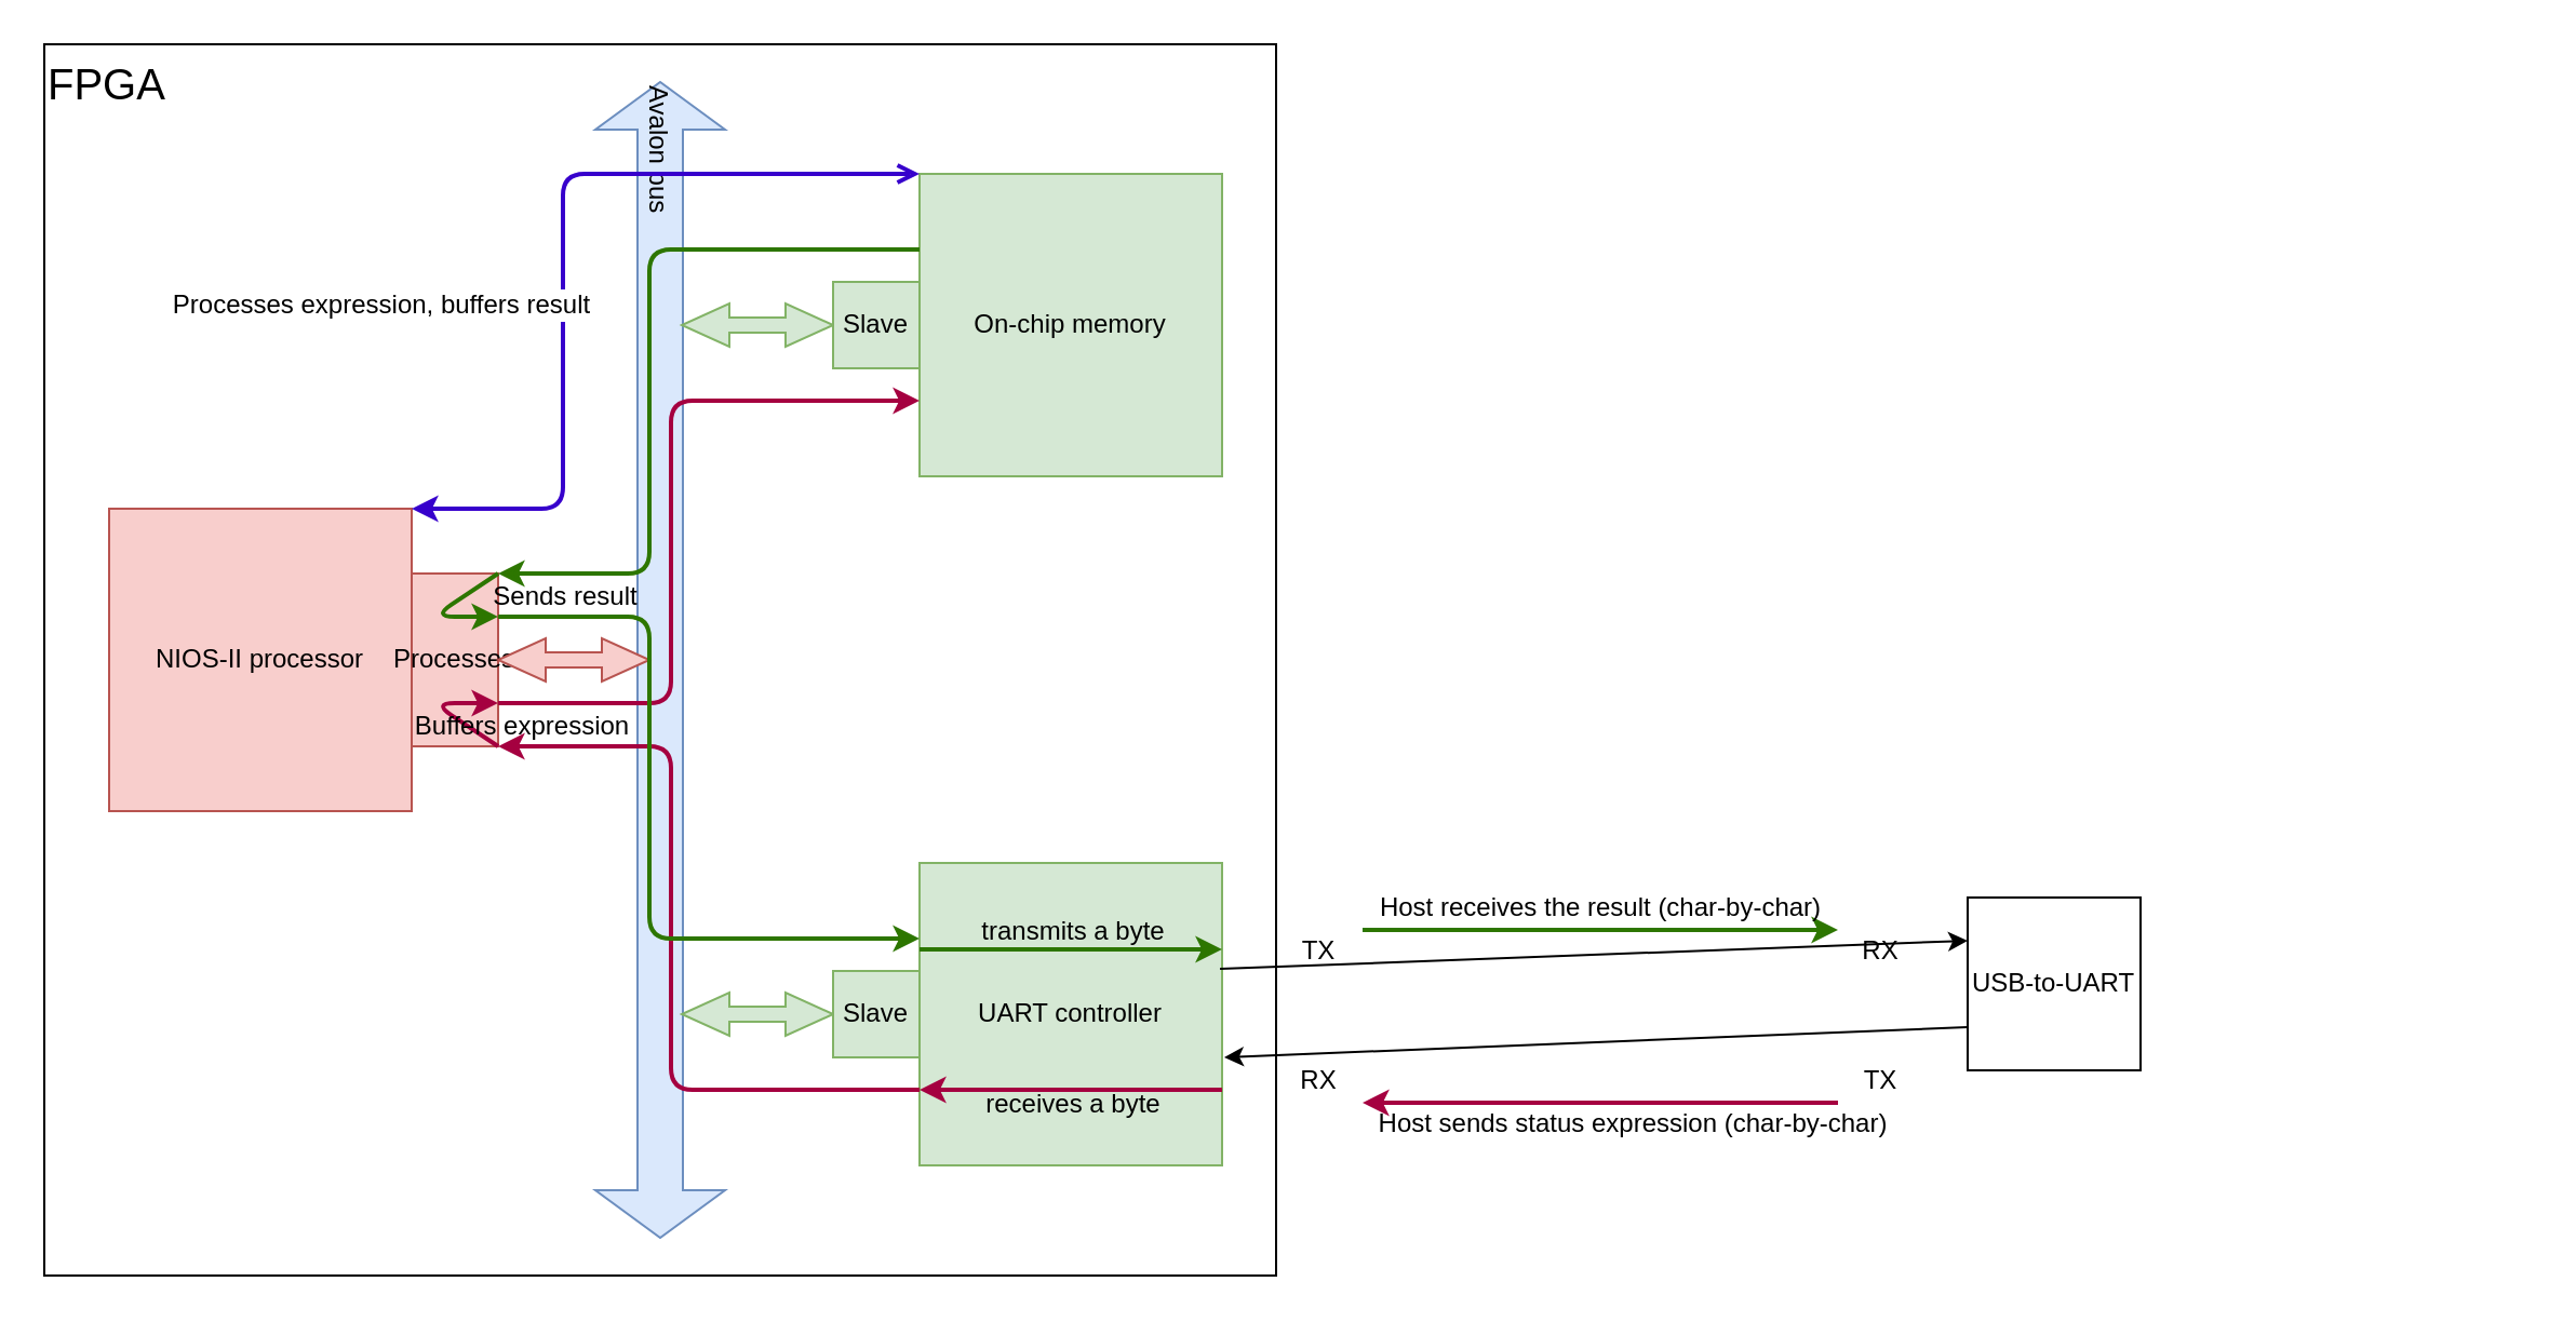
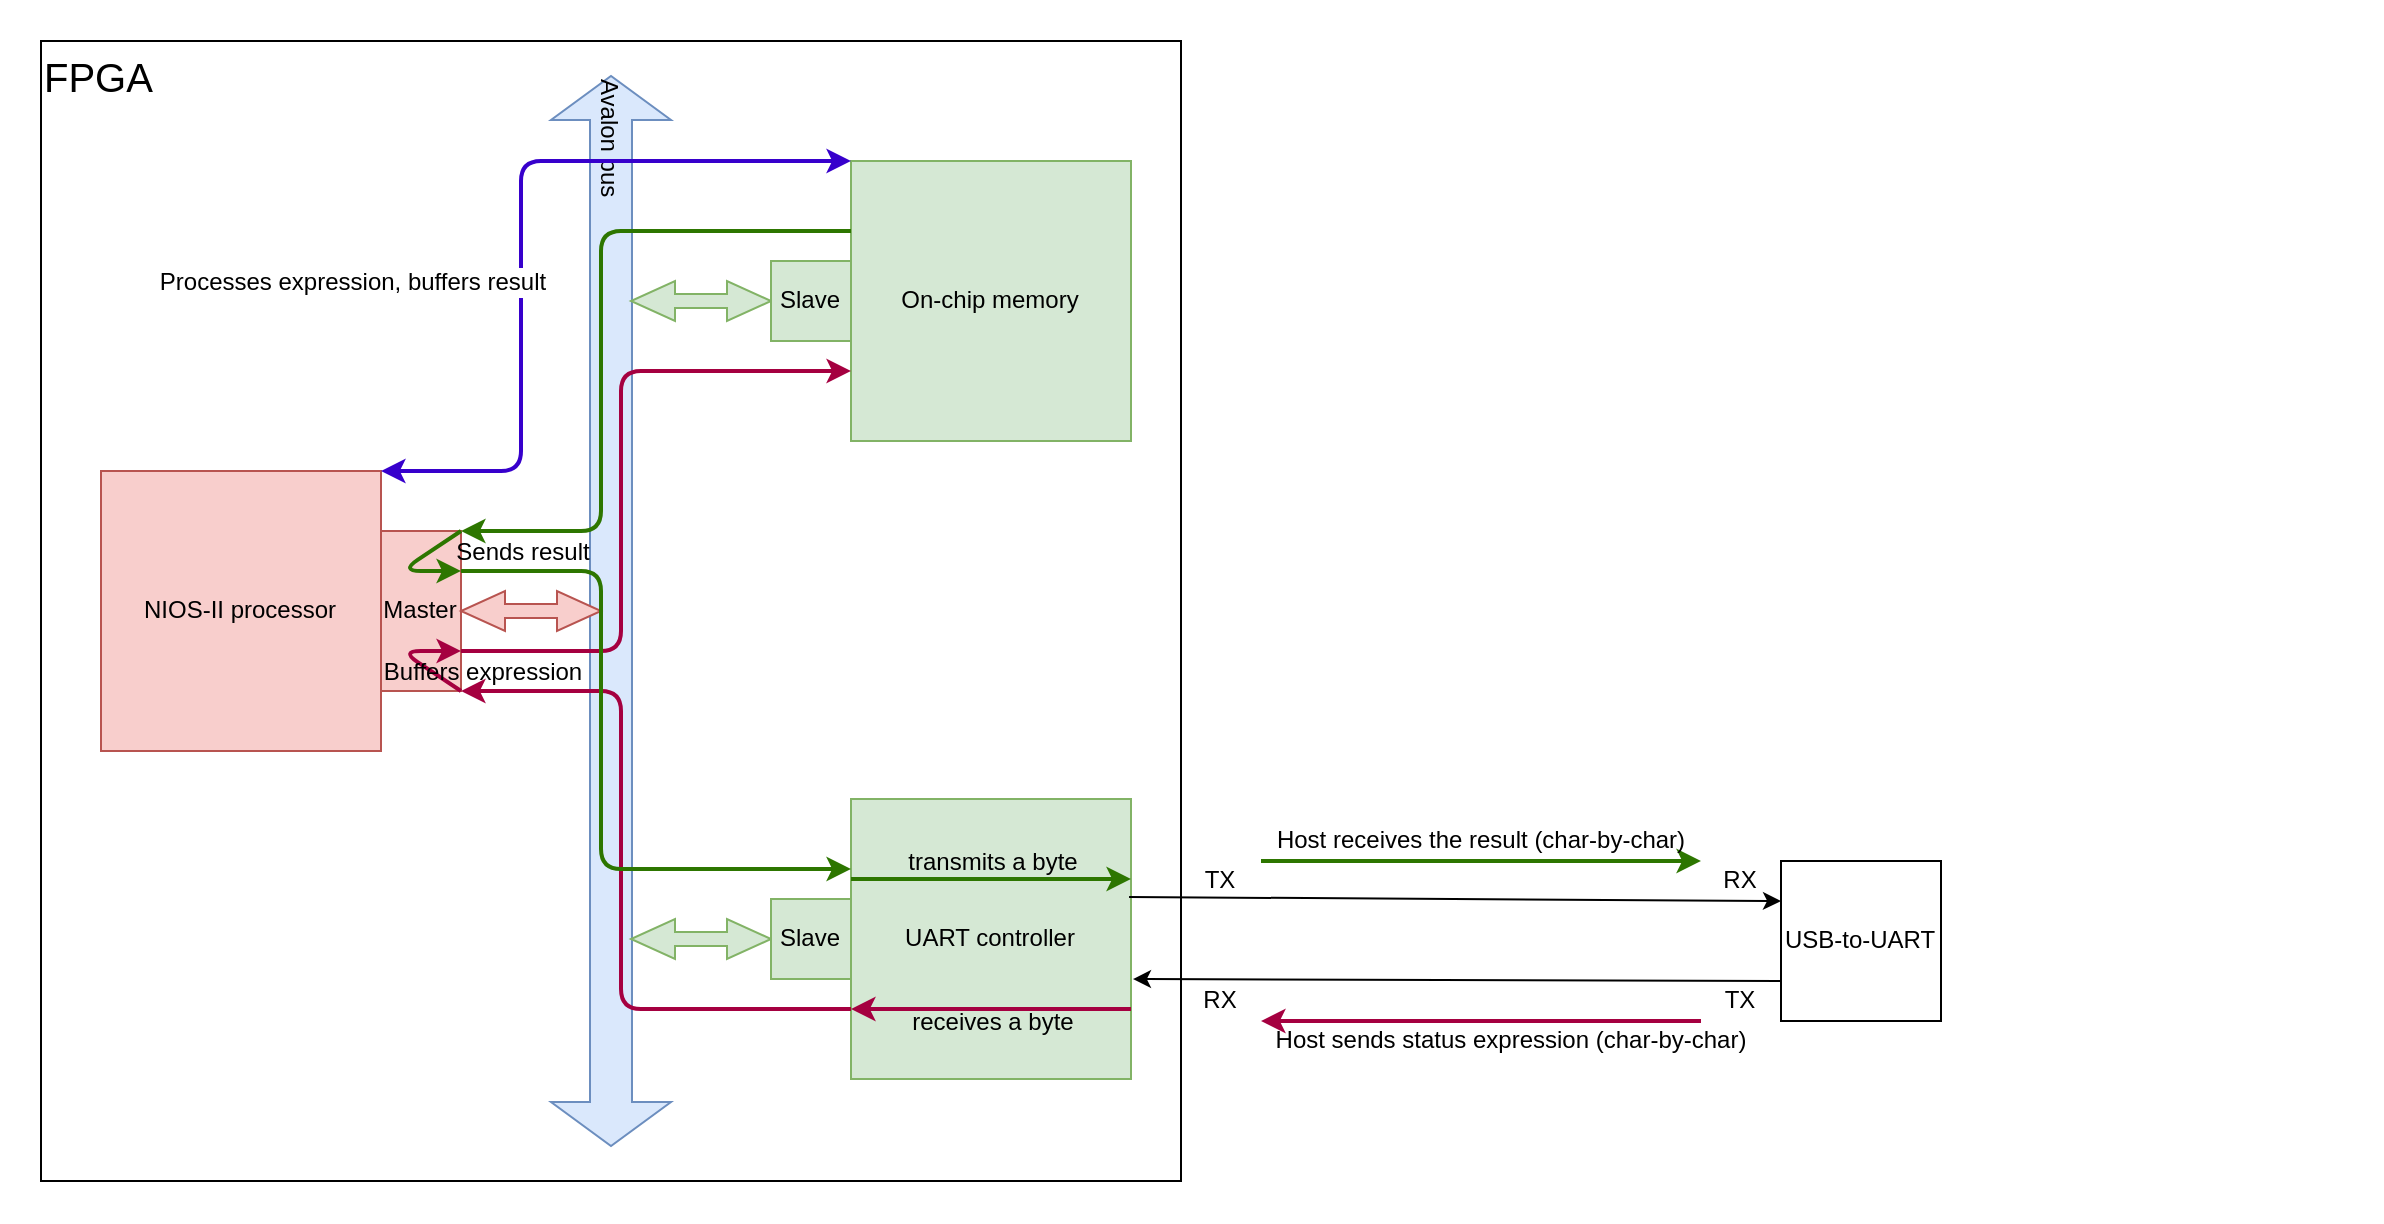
- <mxCell id="39" value="" style="endArrow=open;startArrow=classic;html=1;strokeWidth=2;fontSize=12;exitX=1;exitY=0;exitDx=0;exitDy=0;entryX=0;entryY=0;entryDx=0;entryDy=0;edgeStyle=elbowEdgeStyle;fillColor=#6a00ff;strokeColor=#3700CC;" edge="1" parent="1" source="6" target="13"><mxGeometry width="50" height="50" relative="1" as="geometry"><mxPoint x="610" y="330" as="sourcePoint" /><mxPoint x="660" y="280" as="targetPoint" /><Array as="points"><mxPoint x="260" y="150" /></Array></mxGeometry></mxCell>
+ <mxCell id="39" value="" style="endArrow=classic;startArrow=classic;html=1;strokeWidth=2;fontSize=12;exitX=1;exitY=0;exitDx=0;exitDy=0;entryX=0;entryY=0;entryDx=0;entryDy=0;edgeStyle=elbowEdgeStyle;fillColor=#6a00ff;strokeColor=#3700CC;" edge="1" parent="1" source="6" target="13"><mxGeometry width="50" height="50" relative="1" as="geometry"><mxPoint x="610" y="330" as="sourcePoint" /><mxPoint x="660" y="280" as="targetPoint" /><Array as="points"><mxPoint x="260" y="150" /></Array></mxGeometry></mxCell>
- <mxCell id="7" value="Processes" style="whiteSpace=wrap;html=1;fillColor=#f8cecc;strokeColor=#b85450;" vertex="1" parent="5"><mxGeometry x="140" y="30" width="40" height="80" as="geometry" /></mxCell>
+ <mxCell id="7" value="Master" style="whiteSpace=wrap;html=1;fillColor=#f8cecc;strokeColor=#b85450;" vertex="1" parent="5"><mxGeometry x="140" y="30" width="40" height="80" as="geometry" /></mxCell>
- <mxCell id="25" value="USB-to-UART" style="whiteSpace=wrap;html=1;aspect=fixed;" vertex="1" parent="24"><mxGeometry x="20" y="45" width="80" height="80" as="geometry" /></mxCell>
+ <mxCell id="25" value="USB-to-UART" style="whiteSpace=wrap;html=1;aspect=fixed;" vertex="1" parent="24"><mxGeometry y="60" width="80" height="80" as="geometry" /></mxCell>
